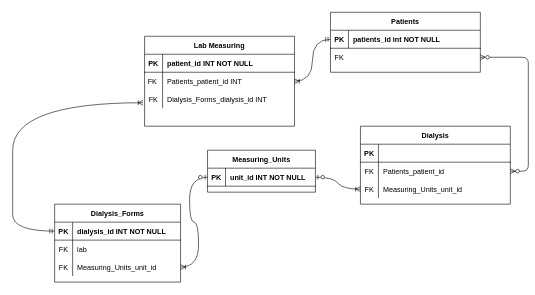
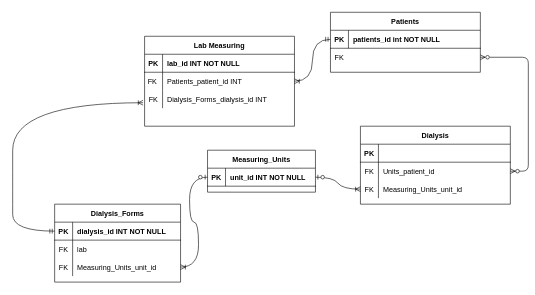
- <mxCell id="21" value="patient_id INT NOT NULL" style="shape=partialRectangle;overflow=hidden;connectable=0;fillColor=none;top=0;left=0;bottom=0;right=0;align=left;spacingLeft=6;fontStyle=1;" vertex="1" parent="19"><mxGeometry x="30" width="220" height="30" as="geometry"><mxRectangle width="220" height="30" as="alternateBounds" /></mxGeometry></mxCell>
+ <mxCell id="21" value="lab_id INT NOT NULL" style="shape=partialRectangle;overflow=hidden;connectable=0;fillColor=none;top=0;left=0;bottom=0;right=0;align=left;spacingLeft=6;fontStyle=1;" vertex="1" parent="19"><mxGeometry x="30" width="220" height="30" as="geometry"><mxRectangle width="220" height="30" as="alternateBounds" /></mxGeometry></mxCell>
- <mxCell id="14" value="Patients_patient_id" style="shape=partialRectangle;overflow=hidden;connectable=0;fillColor=none;top=0;left=0;bottom=0;right=0;align=left;spacingLeft=6;" vertex="1" parent="12"><mxGeometry x="30" width="220" height="30" as="geometry"><mxRectangle width="220" height="30" as="alternateBounds" /></mxGeometry></mxCell>
+ <mxCell id="14" value="Units_patient_id" style="shape=partialRectangle;overflow=hidden;connectable=0;fillColor=none;top=0;left=0;bottom=0;right=0;align=left;spacingLeft=6;" vertex="1" parent="12"><mxGeometry x="30" width="220" height="30" as="geometry"><mxRectangle width="220" height="30" as="alternateBounds" /></mxGeometry></mxCell>
